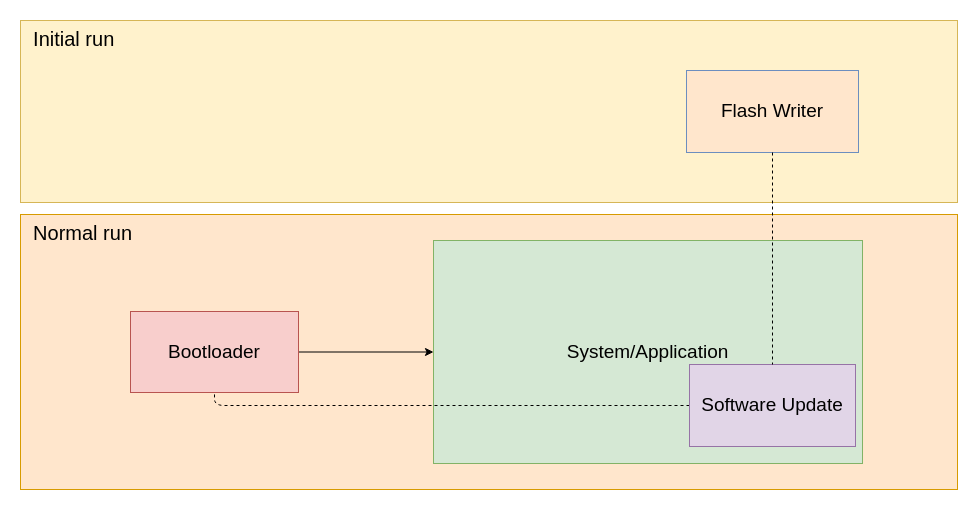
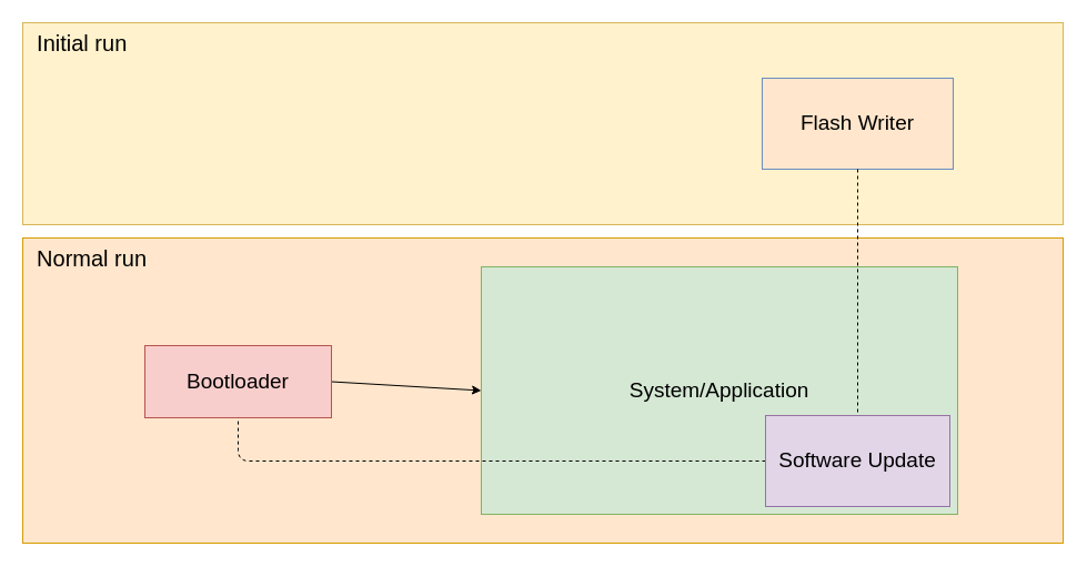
- <mxCell id="5" value="Bootloader" style="rounded=0;whiteSpace=wrap;html=1;fontSize=19;fillColor=#f8cecc;strokeColor=#b85450;" vertex="1" parent="1"><mxGeometry x="130" y="311" width="168" height="81" as="geometry" /></mxCell>
+ <mxCell id="5" value="Bootloader" style="rounded=0;whiteSpace=wrap;html=1;fontSize=19;fillColor=#f8cecc;strokeColor=#b85450;" vertex="1" parent="1"><mxGeometry x="130" y="311" width="168" height="65" as="geometry" /></mxCell>
- <mxCell id="8" value="Software Update" style="rounded=0;whiteSpace=wrap;html=1;fontSize=19;fillColor=#e1d5e7;strokeColor=#9673a6;" vertex="1" parent="1"><mxGeometry x="689" y="364" width="166" height="82" as="geometry" /></mxCell>
+ <mxCell id="8" value="Software Update" style="rounded=0;whiteSpace=wrap;html=1;fontSize=19;fillColor=#e1d5e7;strokeColor=#9673a6;" vertex="1" parent="1"><mxGeometry x="689" y="374" width="166" height="82" as="geometry" /></mxCell>
